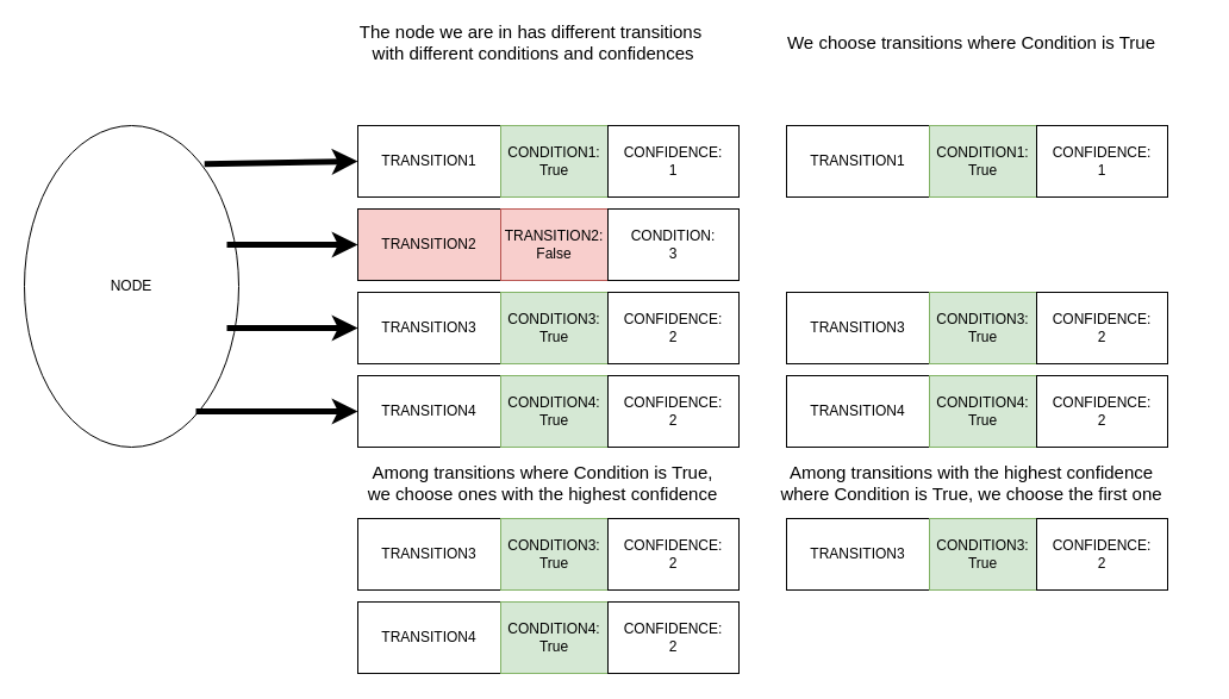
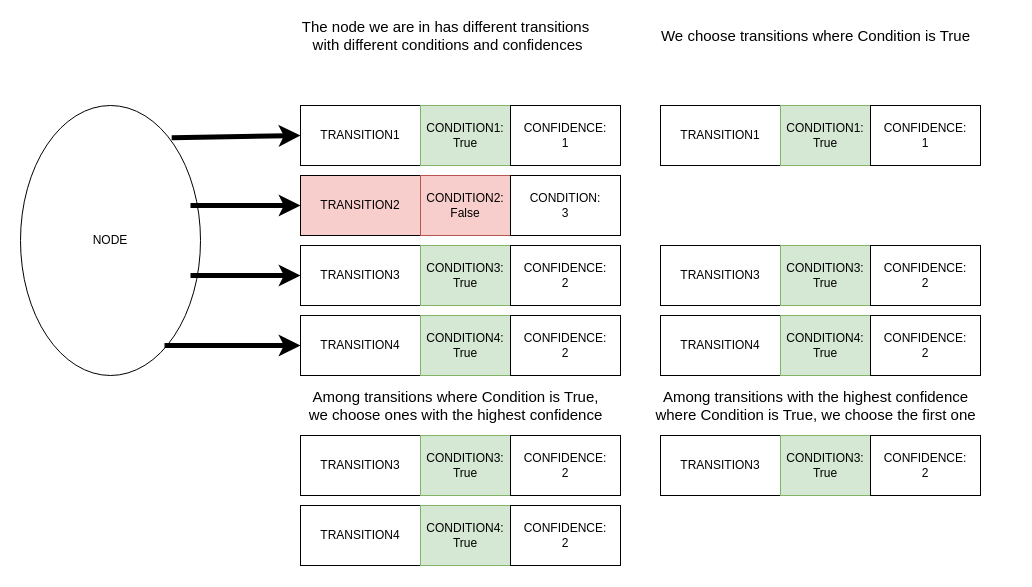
- <mxCell id="6" value="&lt;div&gt;TRANSITION2:&lt;/div&gt;&lt;div&gt;False&lt;br&gt;&lt;/div&gt;" style="rounded=0;whiteSpace=wrap;html=1;fillColor=#f8cecc;strokeColor=#b85450;" vertex="1" parent="1"><mxGeometry x="420" y="175" width="90" height="60" as="geometry" /></mxCell>
+ <mxCell id="6" value="&lt;div&gt;CONDITION2:&lt;/div&gt;&lt;div&gt;False&lt;br&gt;&lt;/div&gt;" style="rounded=0;whiteSpace=wrap;html=1;fillColor=#f8cecc;strokeColor=#b85450;" vertex="1" parent="1"><mxGeometry x="420" y="175" width="90" height="60" as="geometry" /></mxCell>
